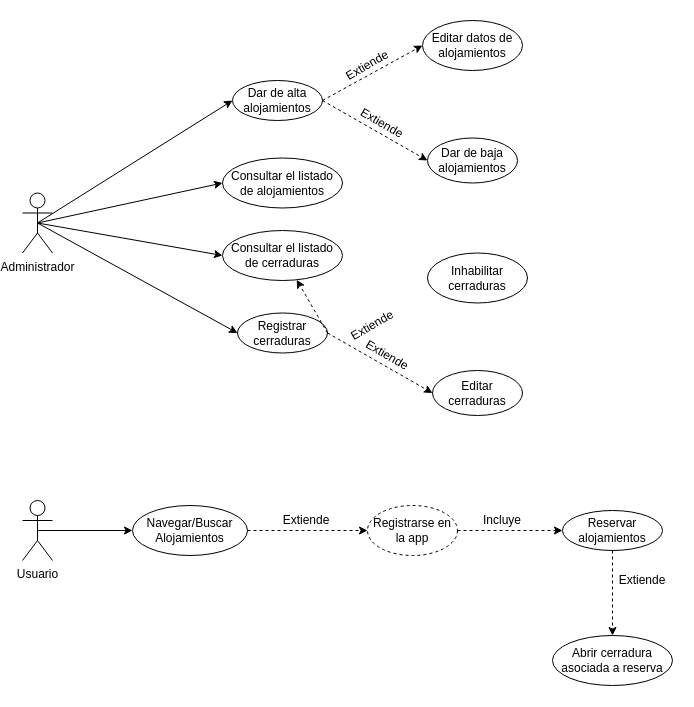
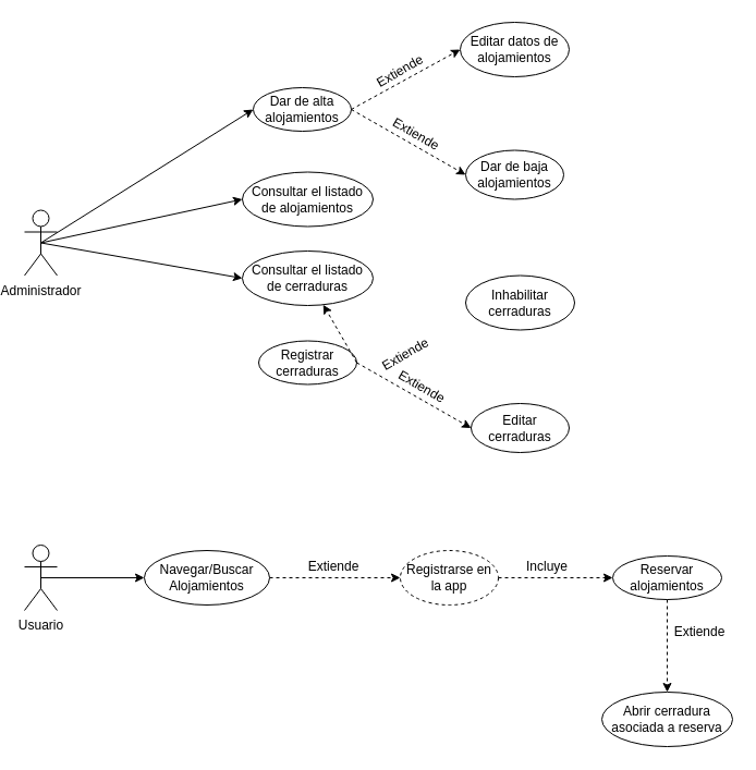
- <mxCell id="31" value="" style="endArrow=classic;html=1;rounded=0;exitX=0.5;exitY=0.5;exitDx=0;exitDy=0;exitPerimeter=0;entryX=0;entryY=0.5;entryDx=0;entryDy=0;" edge="1" parent="1" source="2" target="24"><mxGeometry width="50" height="50" relative="1" as="geometry"><mxPoint x="45" y="232.5" as="sourcePoint" /><mxPoint x="210" y="170" as="targetPoint" /></mxGeometry></mxCell>
